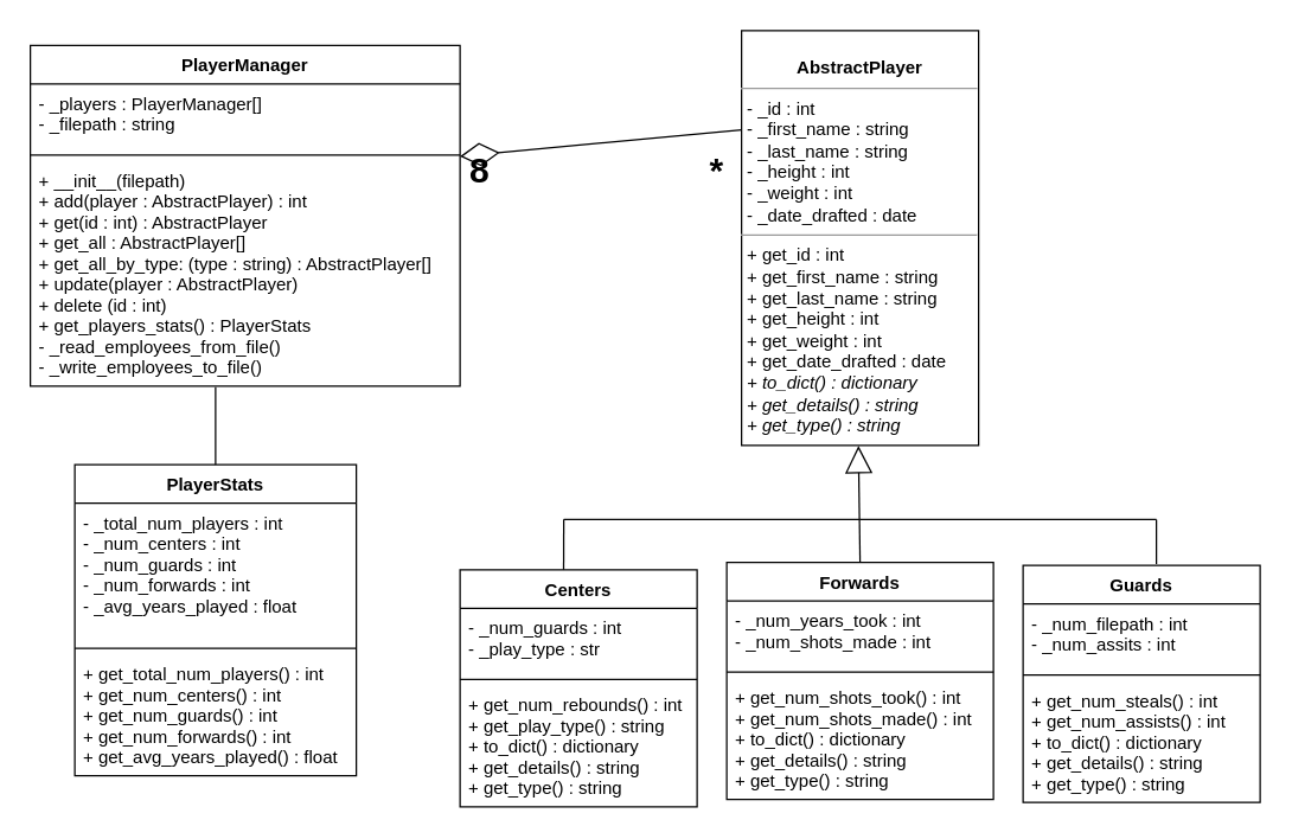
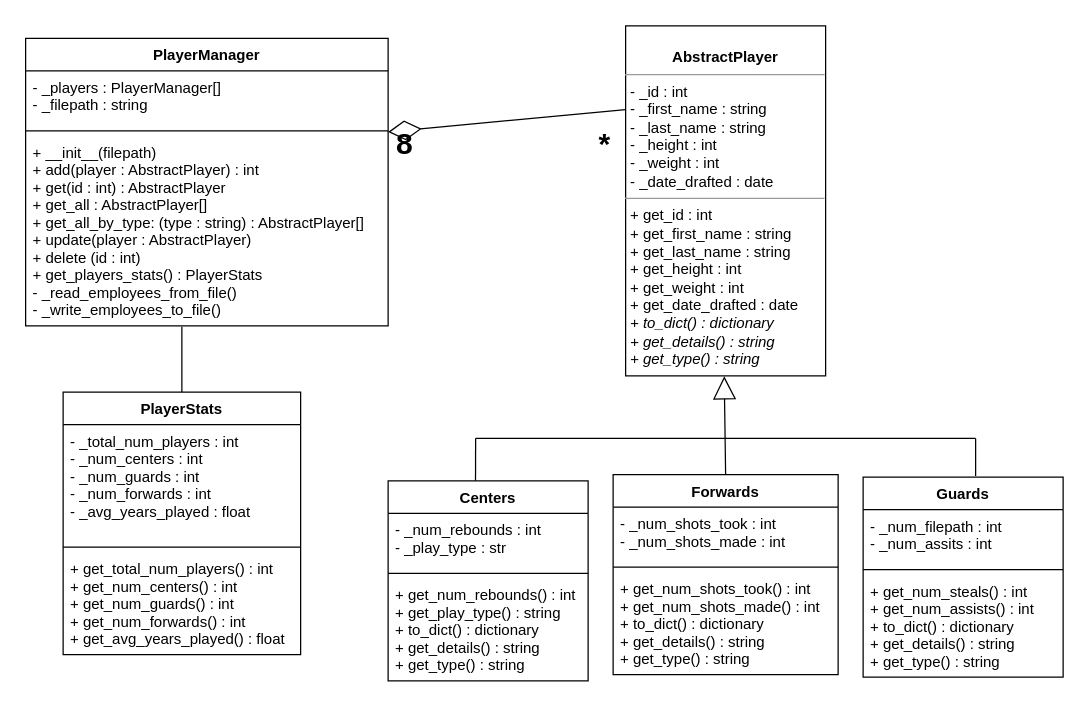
- <mxCell id="15" value="- _num_years_took : int&#10;- _num_shots_made : int" style="text;strokeColor=none;fillColor=none;align=left;verticalAlign=top;spacingLeft=4;spacingRight=4;overflow=hidden;rotatable=0;points=[[0,0.5],[1,0.5]];portConstraint=eastwest;" parent="14" vertex="1"><mxGeometry y="26" width="180" height="44" as="geometry" /></mxCell>
+ <mxCell id="15" value="- _num_shots_took : int&#10;- _num_shots_made : int" style="text;strokeColor=none;fillColor=none;align=left;verticalAlign=top;spacingLeft=4;spacingRight=4;overflow=hidden;rotatable=0;points=[[0,0.5],[1,0.5]];portConstraint=eastwest;" parent="14" vertex="1"><mxGeometry y="26" width="180" height="44" as="geometry" /></mxCell>
- <mxCell id="11" value="- _num_guards : int&#10;- _play_type : str" style="text;strokeColor=none;fillColor=none;align=left;verticalAlign=top;spacingLeft=4;spacingRight=4;overflow=hidden;rotatable=0;points=[[0,0.5],[1,0.5]];portConstraint=eastwest;" parent="10" vertex="1"><mxGeometry y="26" width="160" height="44" as="geometry" /></mxCell>
+ <mxCell id="11" value="- _num_rebounds : int&#10;- _play_type : str" style="text;strokeColor=none;fillColor=none;align=left;verticalAlign=top;spacingLeft=4;spacingRight=4;overflow=hidden;rotatable=0;points=[[0,0.5],[1,0.5]];portConstraint=eastwest;" parent="10" vertex="1"><mxGeometry y="26" width="160" height="44" as="geometry" /></mxCell>
